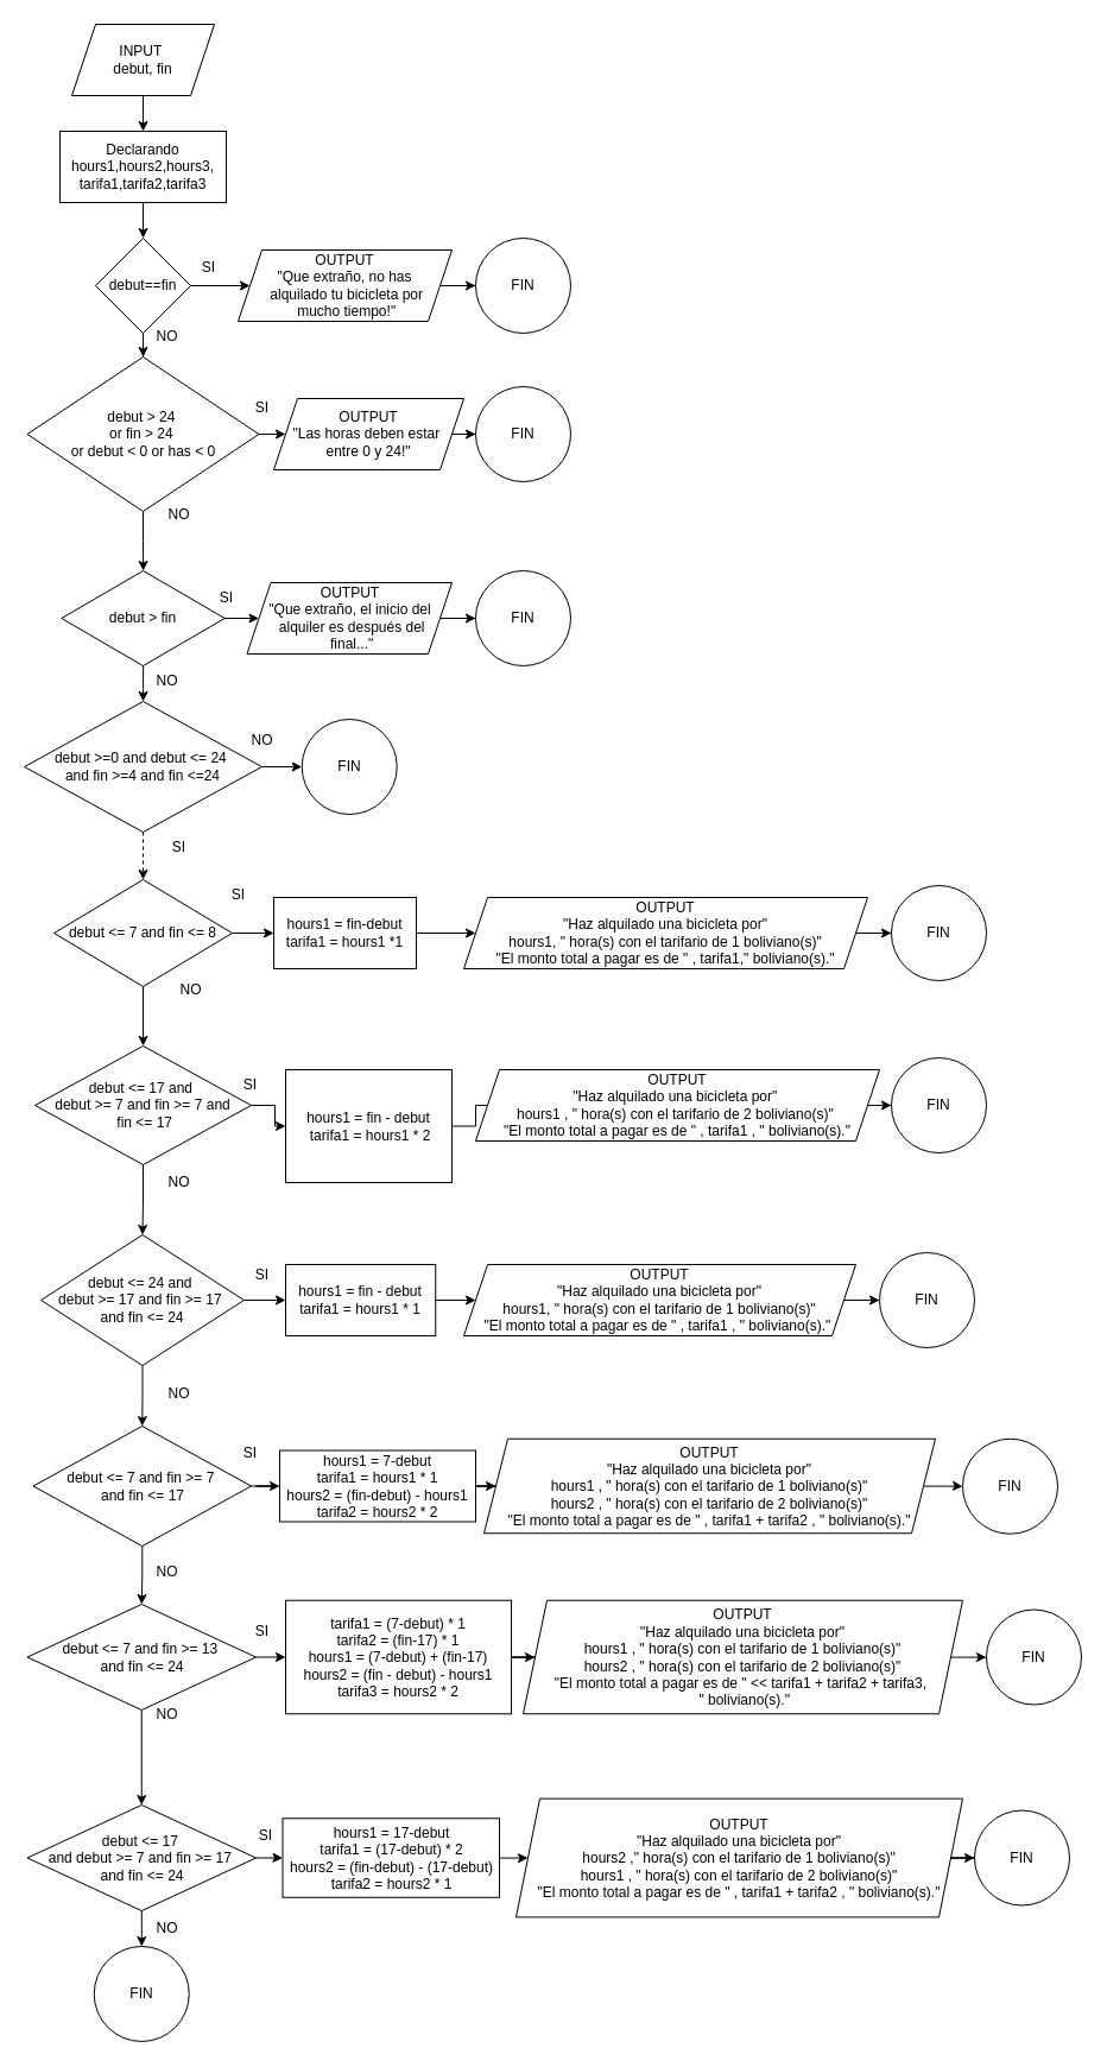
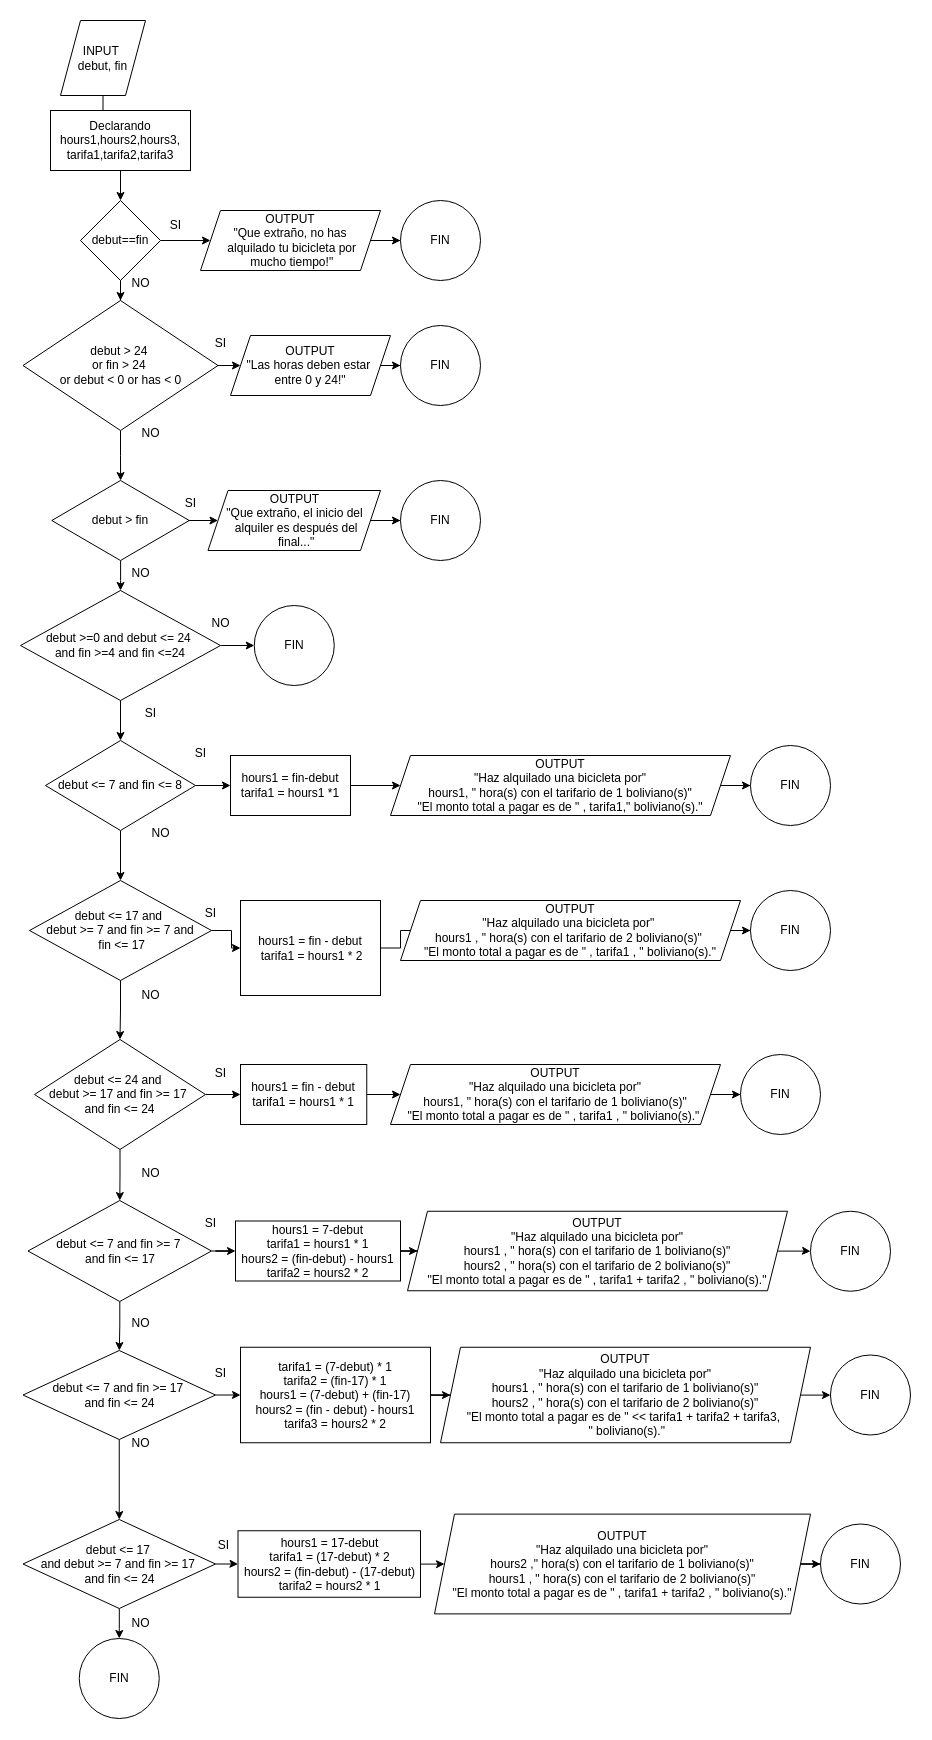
- <mxCell id="3" value="INPUT&amp;nbsp;&lt;div&gt;debut, fin&lt;/div&gt;" style="shape=parallelogram;perimeter=parallelogramPerimeter;whiteSpace=wrap;html=1;fixedSize=1;" vertex="1" parent="1"><mxGeometry x="60" y="20" width="120" height="60" as="geometry" /></mxCell>
+ <mxCell id="3" value="INPUT&amp;nbsp;&lt;div&gt;debut, fin&lt;/div&gt;" style="shape=parallelogram;perimeter=parallelogramPerimeter;whiteSpace=wrap;html=1;fixedSize=1;" vertex="1" parent="1"><mxGeometry x="60" y="20" width="85" height="75" as="geometry" /></mxCell>
- <mxCell id="27" value="" style="edgeStyle=orthogonalEdgeStyle;rounded=0;orthogonalLoop=1;jettySize=auto;html=1;dashed=1;" edge="1" parent="1" source="28" target="36"><mxGeometry relative="1" as="geometry" /></mxCell>
+ <mxCell id="27" value="" style="edgeStyle=orthogonalEdgeStyle;rounded=0;orthogonalLoop=1;jettySize=auto;html=1;" edge="1" parent="1" source="28" target="36"><mxGeometry relative="1" as="geometry" /></mxCell>
- <mxCell id="72" value="debut &amp;lt;= 7 and fin &amp;gt;= 13&amp;nbsp;&lt;div&gt;and fin &amp;lt;= 24&lt;/div&gt;" style="rhombus;whiteSpace=wrap;html=1;" vertex="1" parent="1"><mxGeometry x="22.5" y="1350" width="192.5" height="89" as="geometry" /></mxCell>
+ <mxCell id="72" value="debut &amp;lt;= 7 and fin &amp;gt;= 17&amp;nbsp;&lt;div&gt;and fin &amp;lt;= 24&lt;/div&gt;" style="rhombus;whiteSpace=wrap;html=1;" vertex="1" parent="1"><mxGeometry x="22.5" y="1350" width="192.5" height="89" as="geometry" /></mxCell>
